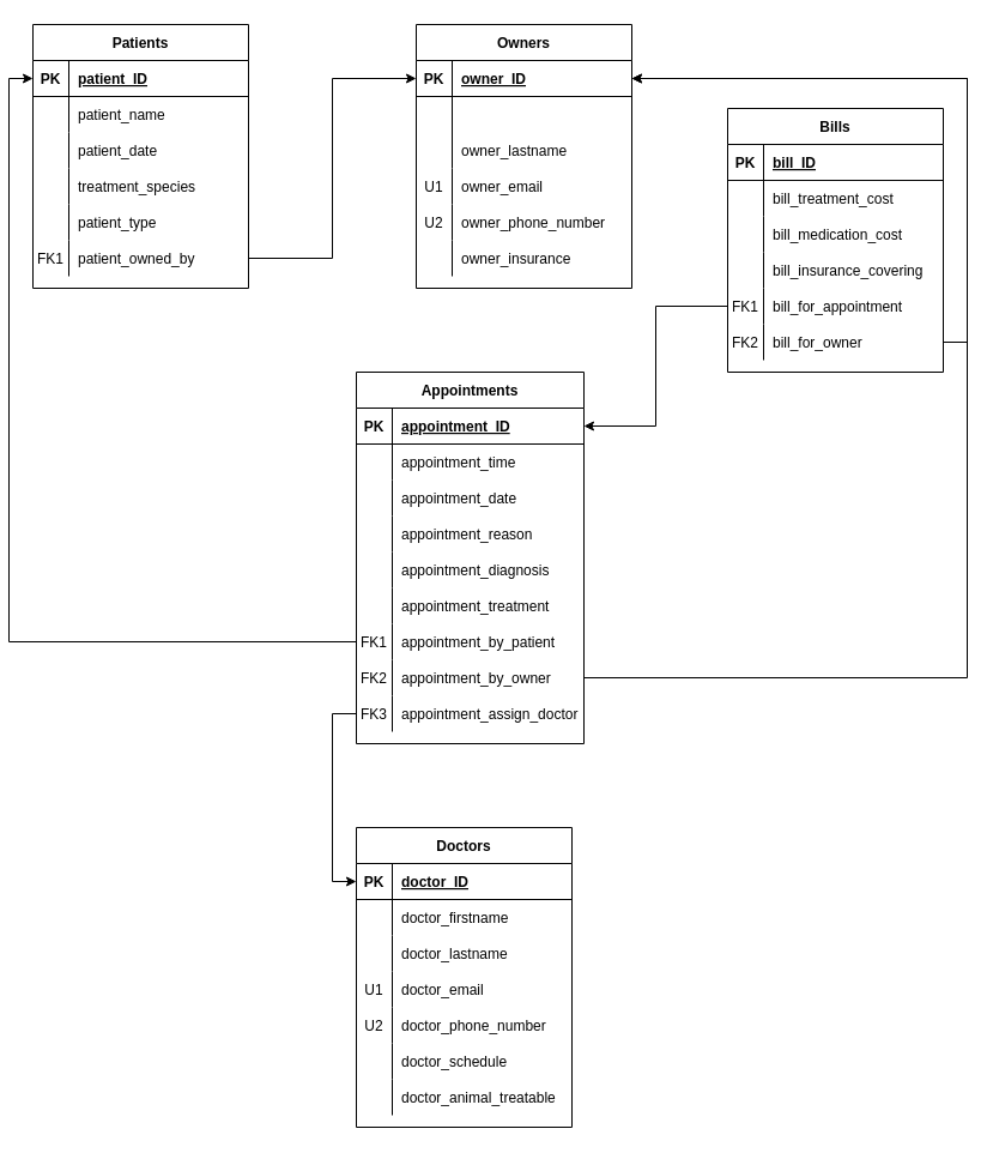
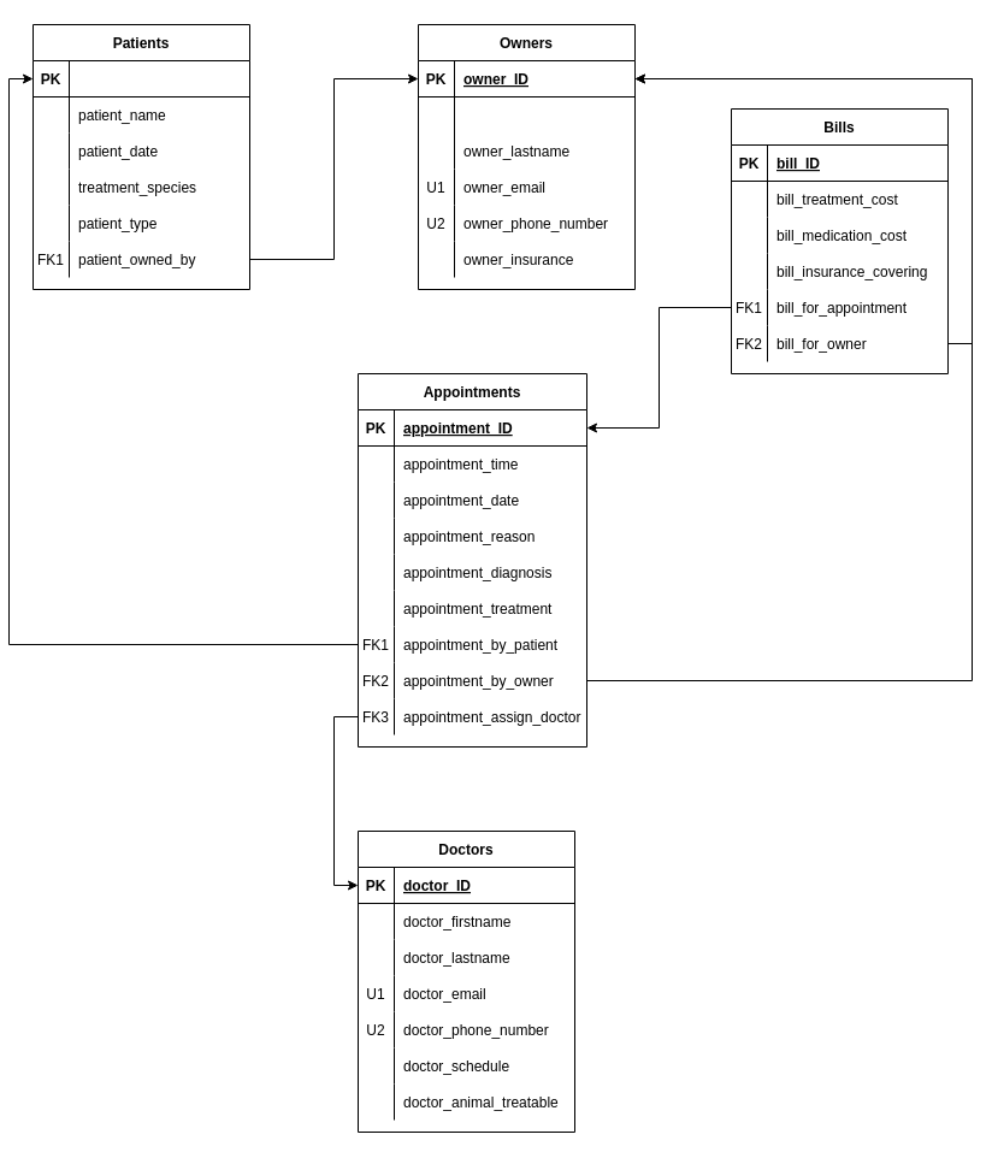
- <mxCell id="5" value="patient_ID" style="shape=partialRectangle;connectable=0;fillColor=none;top=0;left=0;bottom=0;right=0;align=left;spacingLeft=6;fontStyle=5;overflow=hidden;" vertex="1" parent="3"><mxGeometry x="30" width="150" height="30" as="geometry" /></mxCell>
